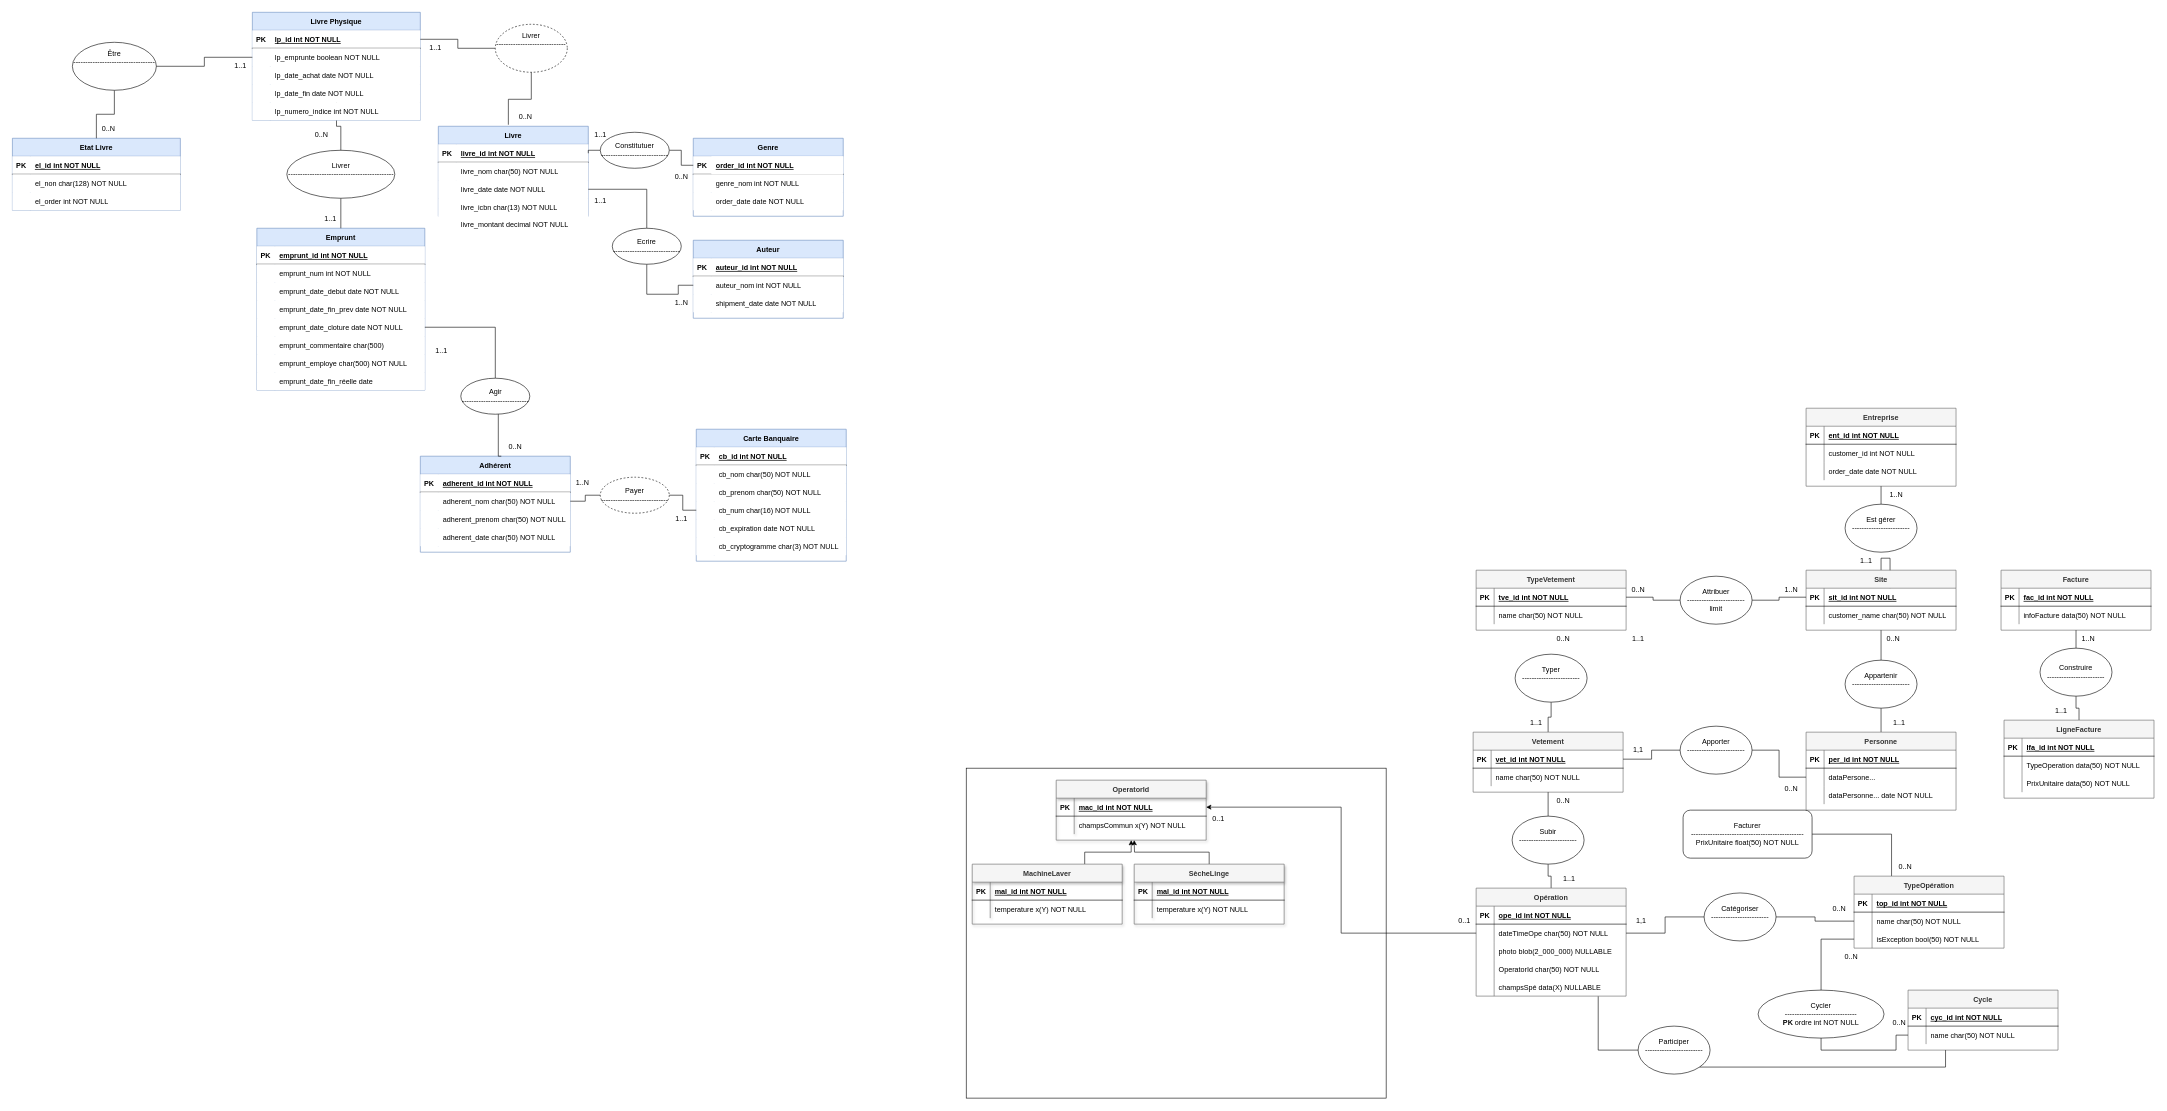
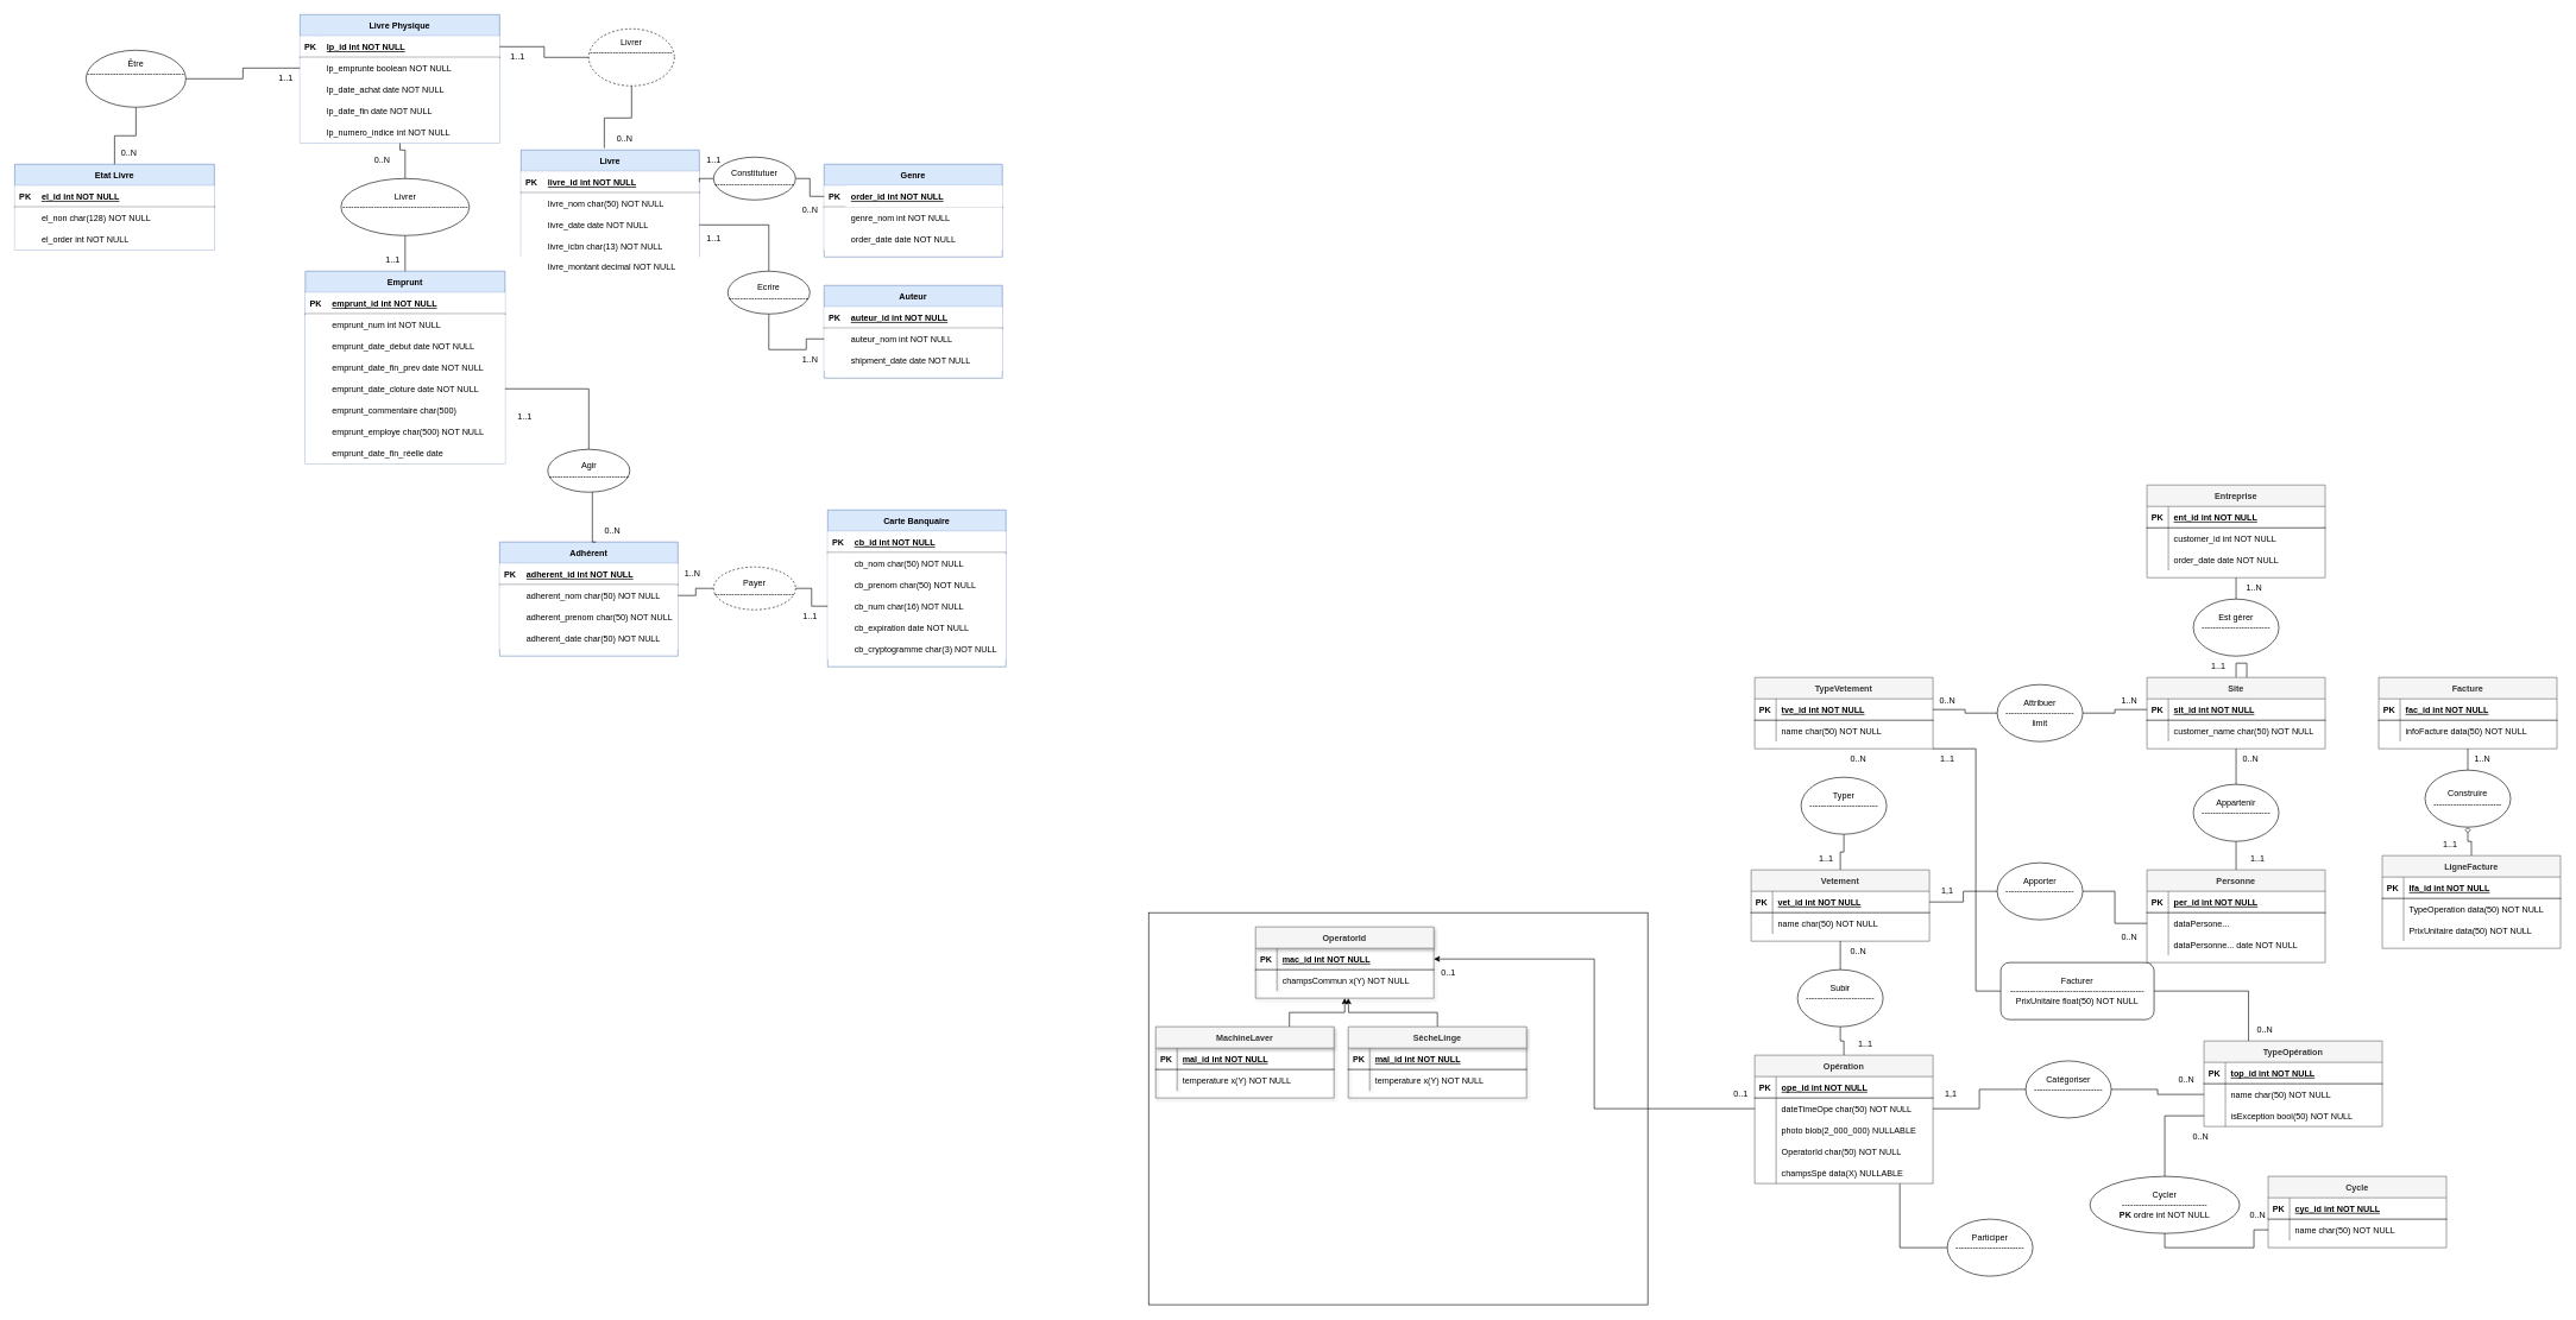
- <mxCell id="228" style="edgeStyle=orthogonalEdgeStyle;rounded=0;orthogonalLoop=1;jettySize=auto;html=1;exitX=0.5;exitY=0;exitDx=0;exitDy=0;entryX=0.5;entryY=1;entryDx=0;entryDy=0;endArrow=none;endFill=0;" parent="1" source="229" target="240" edge="1"><mxGeometry relative="1" as="geometry" /></mxCell>
+ <mxCell id="228" style="edgeStyle=orthogonalEdgeStyle;rounded=0;orthogonalLoop=1;jettySize=auto;html=1;exitX=0.5;exitY=0;exitDx=0;exitDy=0;entryX=0.5;entryY=1;entryDx=0;entryDy=0;endArrow=diamond;endFill=0;" parent="1" source="229" target="240" edge="1"><mxGeometry relative="1" as="geometry" /></mxCell>
+ <mxCell id="212" style="edgeStyle=orthogonalEdgeStyle;rounded=0;orthogonalLoop=1;jettySize=auto;html=1;exitX=0;exitY=0.5;exitDx=0;exitDy=0;entryX=1;entryY=1;entryDx=0;entryDy=0;endArrow=none;endFill=0;" parent="1" source="213" target="123" edge="1"><mxGeometry relative="1" as="geometry"><Array as="points"><mxPoint x="2770" y="1390" /><mxPoint x="2770" y="1050" /></Array></mxGeometry></mxCell>
- <mxCell id="227" style="edgeStyle=orthogonalEdgeStyle;rounded=0;orthogonalLoop=1;jettySize=auto;html=1;exitX=0.25;exitY=1;exitDx=0;exitDy=0;entryX=1;entryY=1;entryDx=0;entryDy=0;endArrow=none;endFill=0;" parent="1" source="174" target="225" edge="1"><mxGeometry relative="1" as="geometry" /></mxCell>
